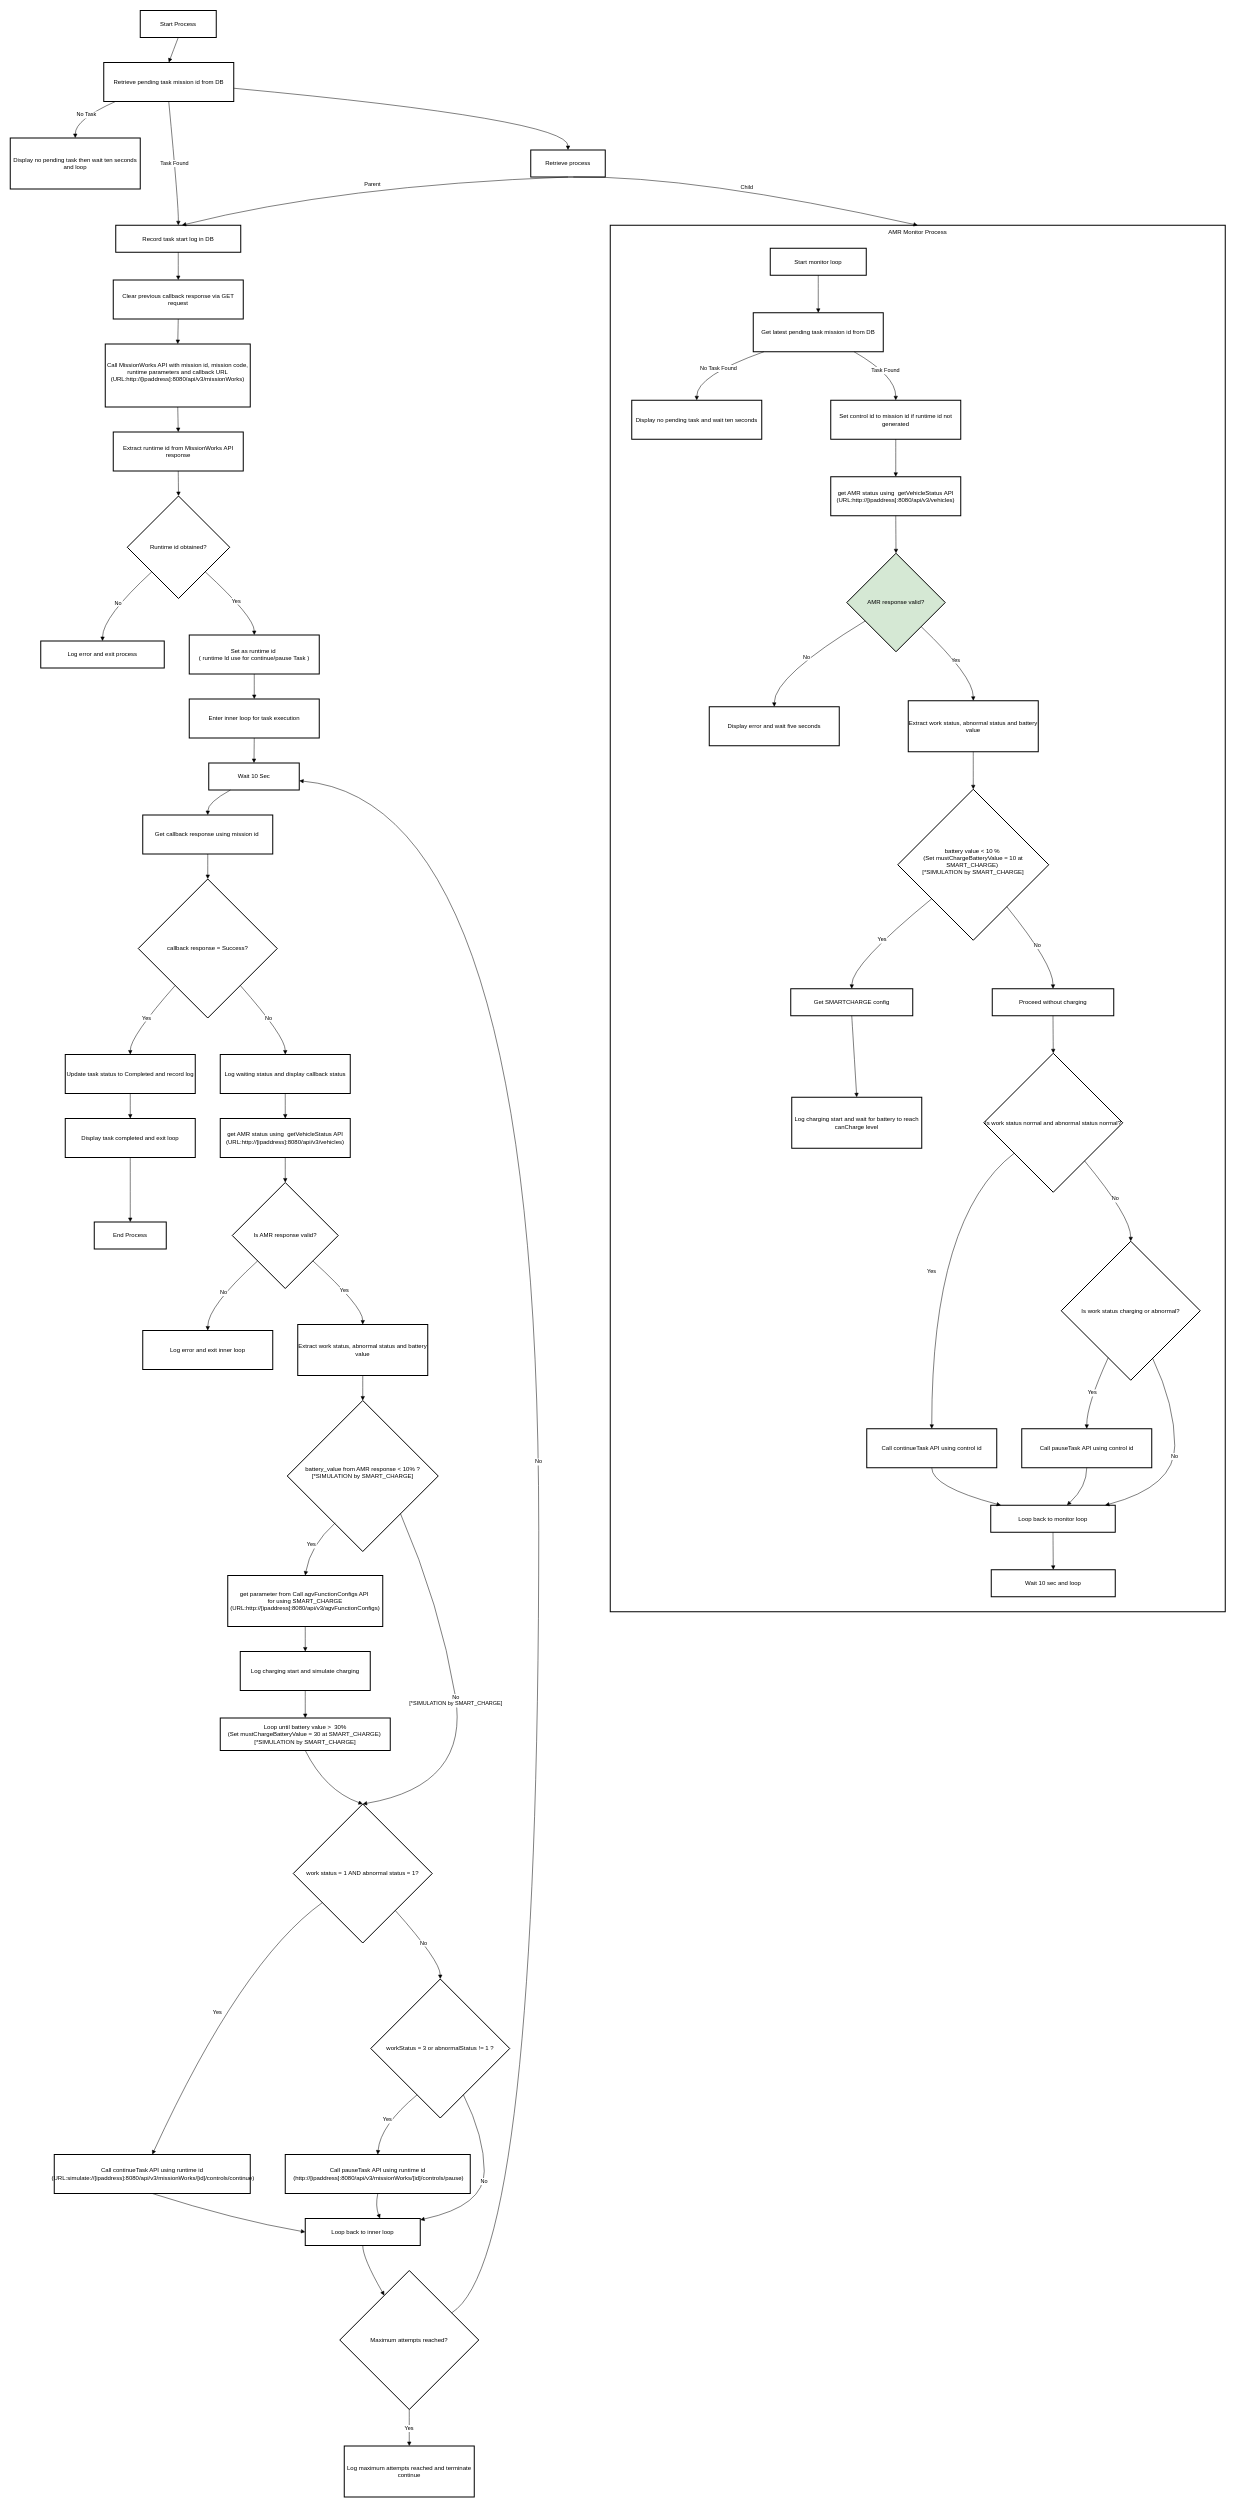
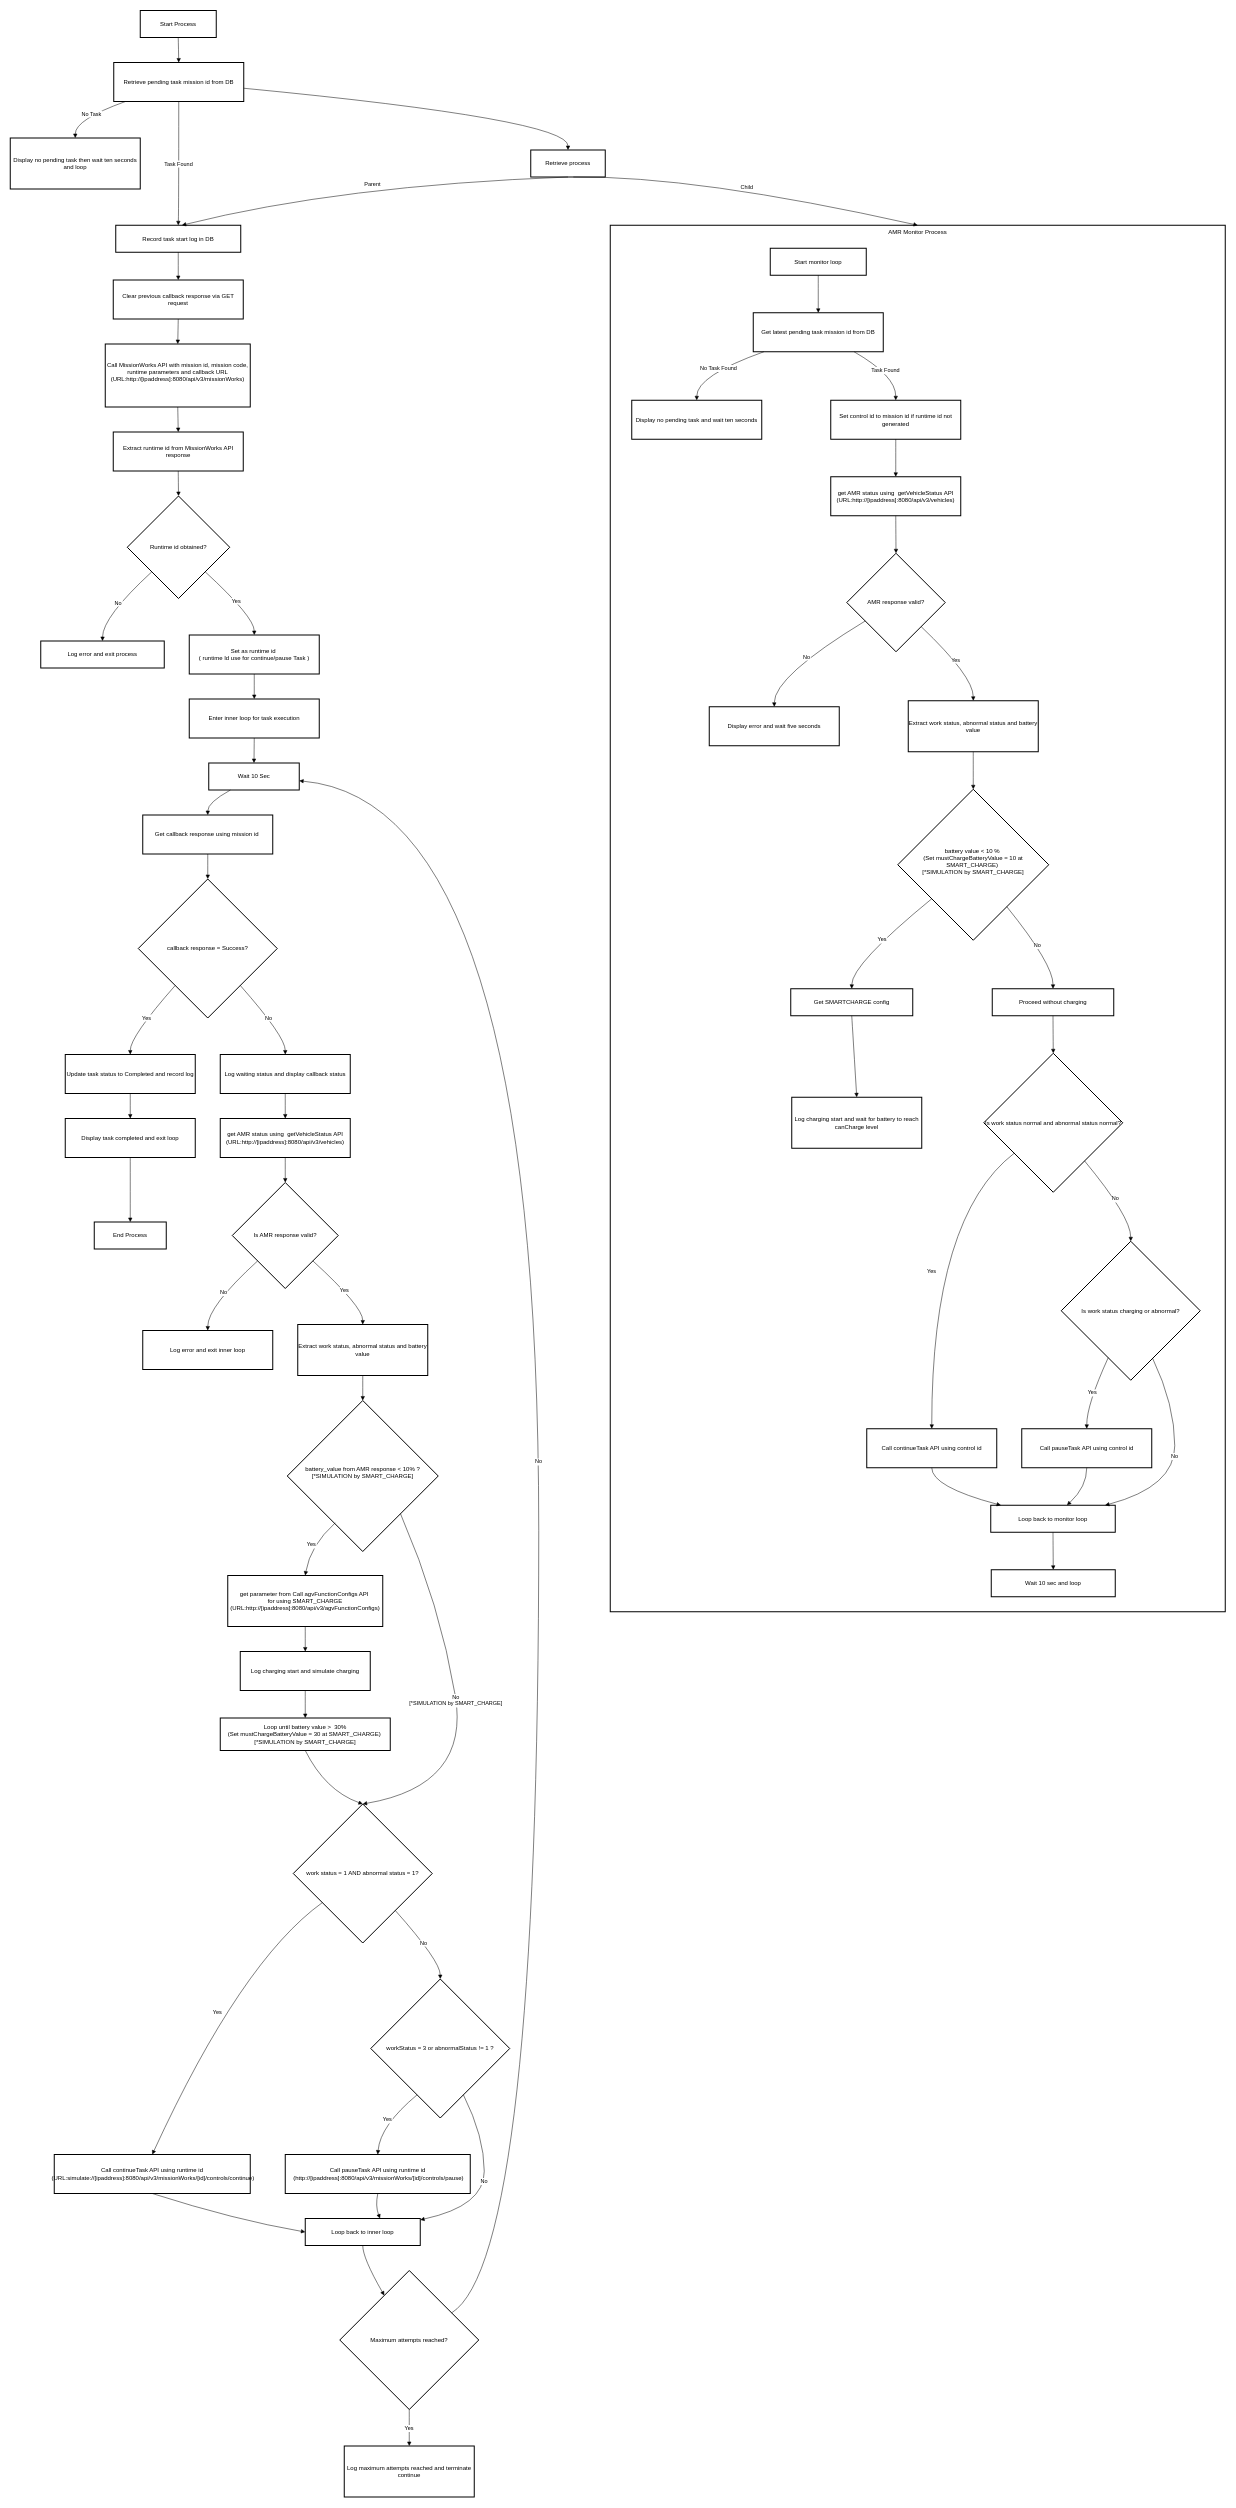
- <mxCell id="41" value="Retrieve pending task mission id from DB" style="whiteSpace=wrap;strokeWidth=2;" vertex="1" parent="1"><mxGeometry x="207" y="124" width="260" height="78" as="geometry" /></mxCell>
+ <mxCell id="41" value="Retrieve pending task mission id from DB" style="whiteSpace=wrap;strokeWidth=2;" vertex="1" parent="1"><mxGeometry x="227" y="124" width="260" height="78" as="geometry" /></mxCell>
- <mxCell id="8" value="AMR response valid?" style="rhombus;strokeWidth=2;whiteSpace=wrap;fillColor=#d5e8d4;" vertex="1" parent="2"><mxGeometry x="473" y="656" width="197" height="197" as="geometry" /></mxCell>
+ <mxCell id="8" value="AMR response valid?" style="rhombus;strokeWidth=2;whiteSpace=wrap;" vertex="1" parent="2"><mxGeometry x="473" y="656" width="197" height="197" as="geometry" /></mxCell>
